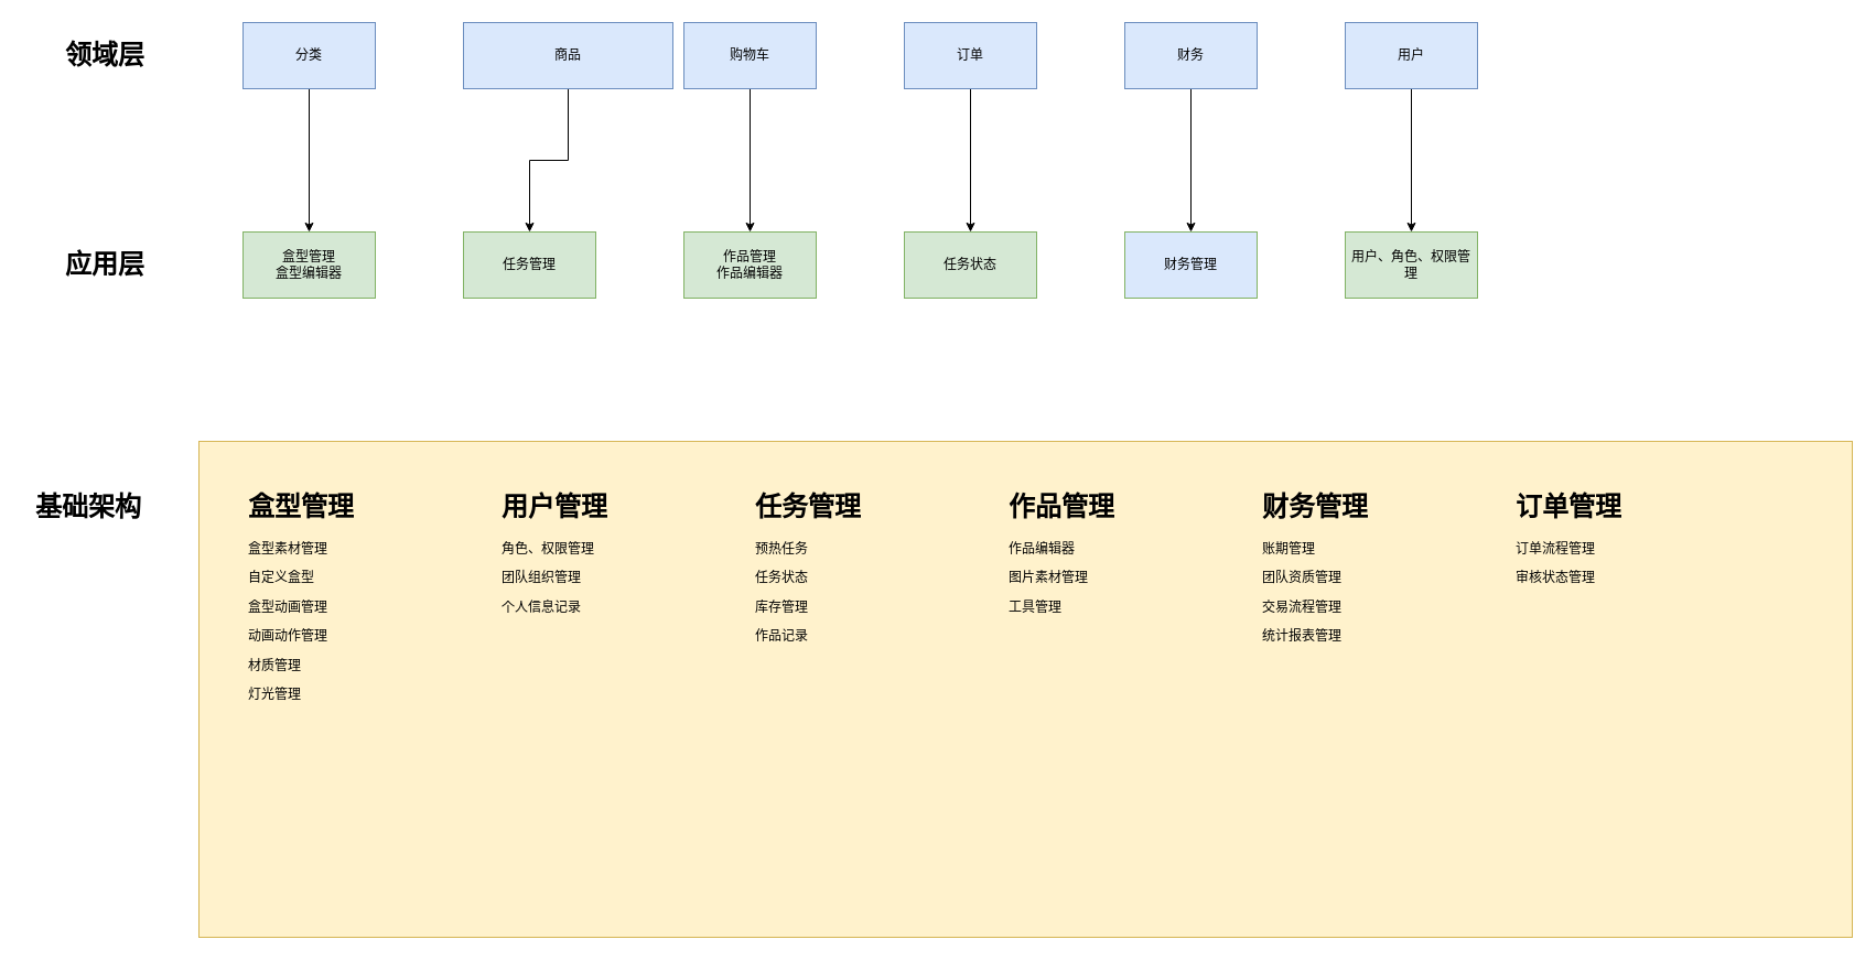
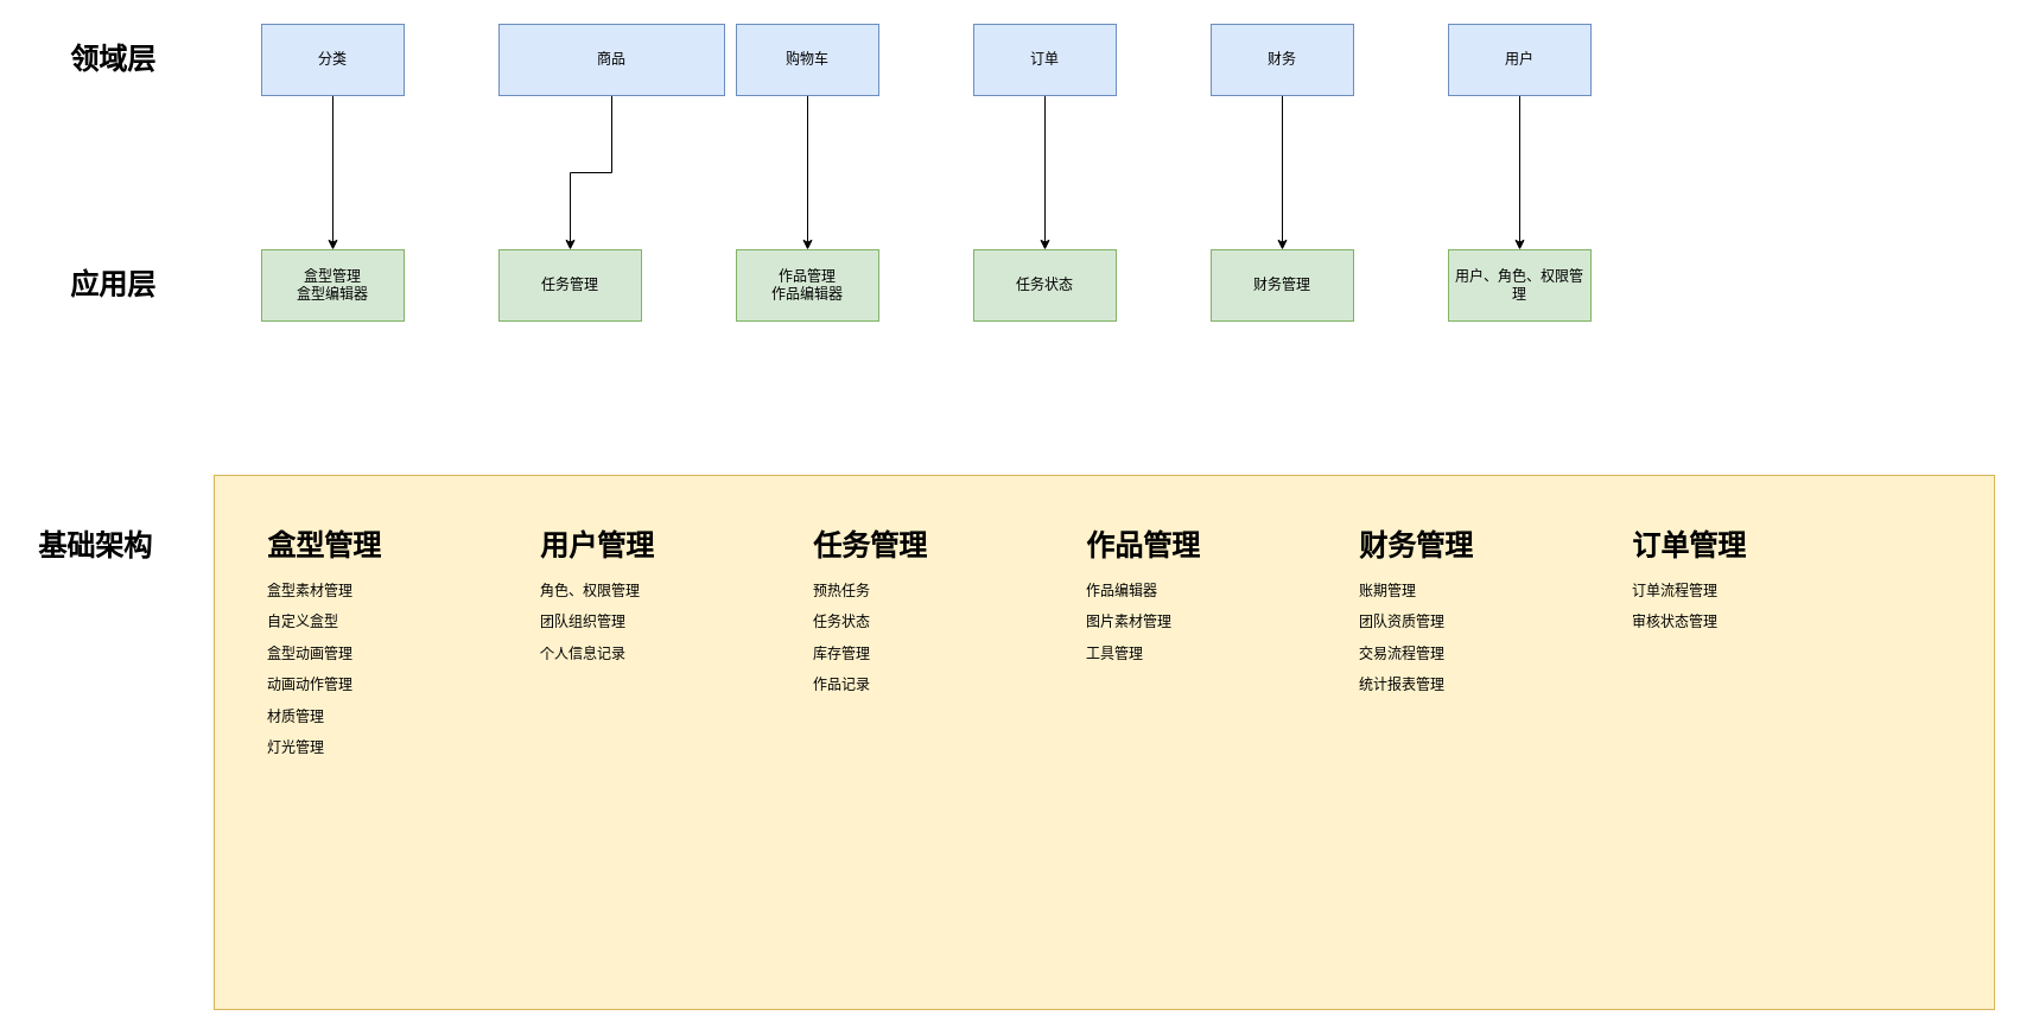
- <mxCell id="16" value="财务管理" style="rounded=0;whiteSpace=wrap;html=1;fillColor=#dae8fc;strokeColor=#82b366;" vertex="1" parent="1"><mxGeometry x="1020" y="210" width="120" height="60" as="geometry" /></mxCell>
+ <mxCell id="16" value="财务管理" style="rounded=0;whiteSpace=wrap;html=1;fillColor=#d5e8d4;strokeColor=#82b366;" vertex="1" parent="1"><mxGeometry x="1020" y="210" width="120" height="60" as="geometry" /></mxCell>
